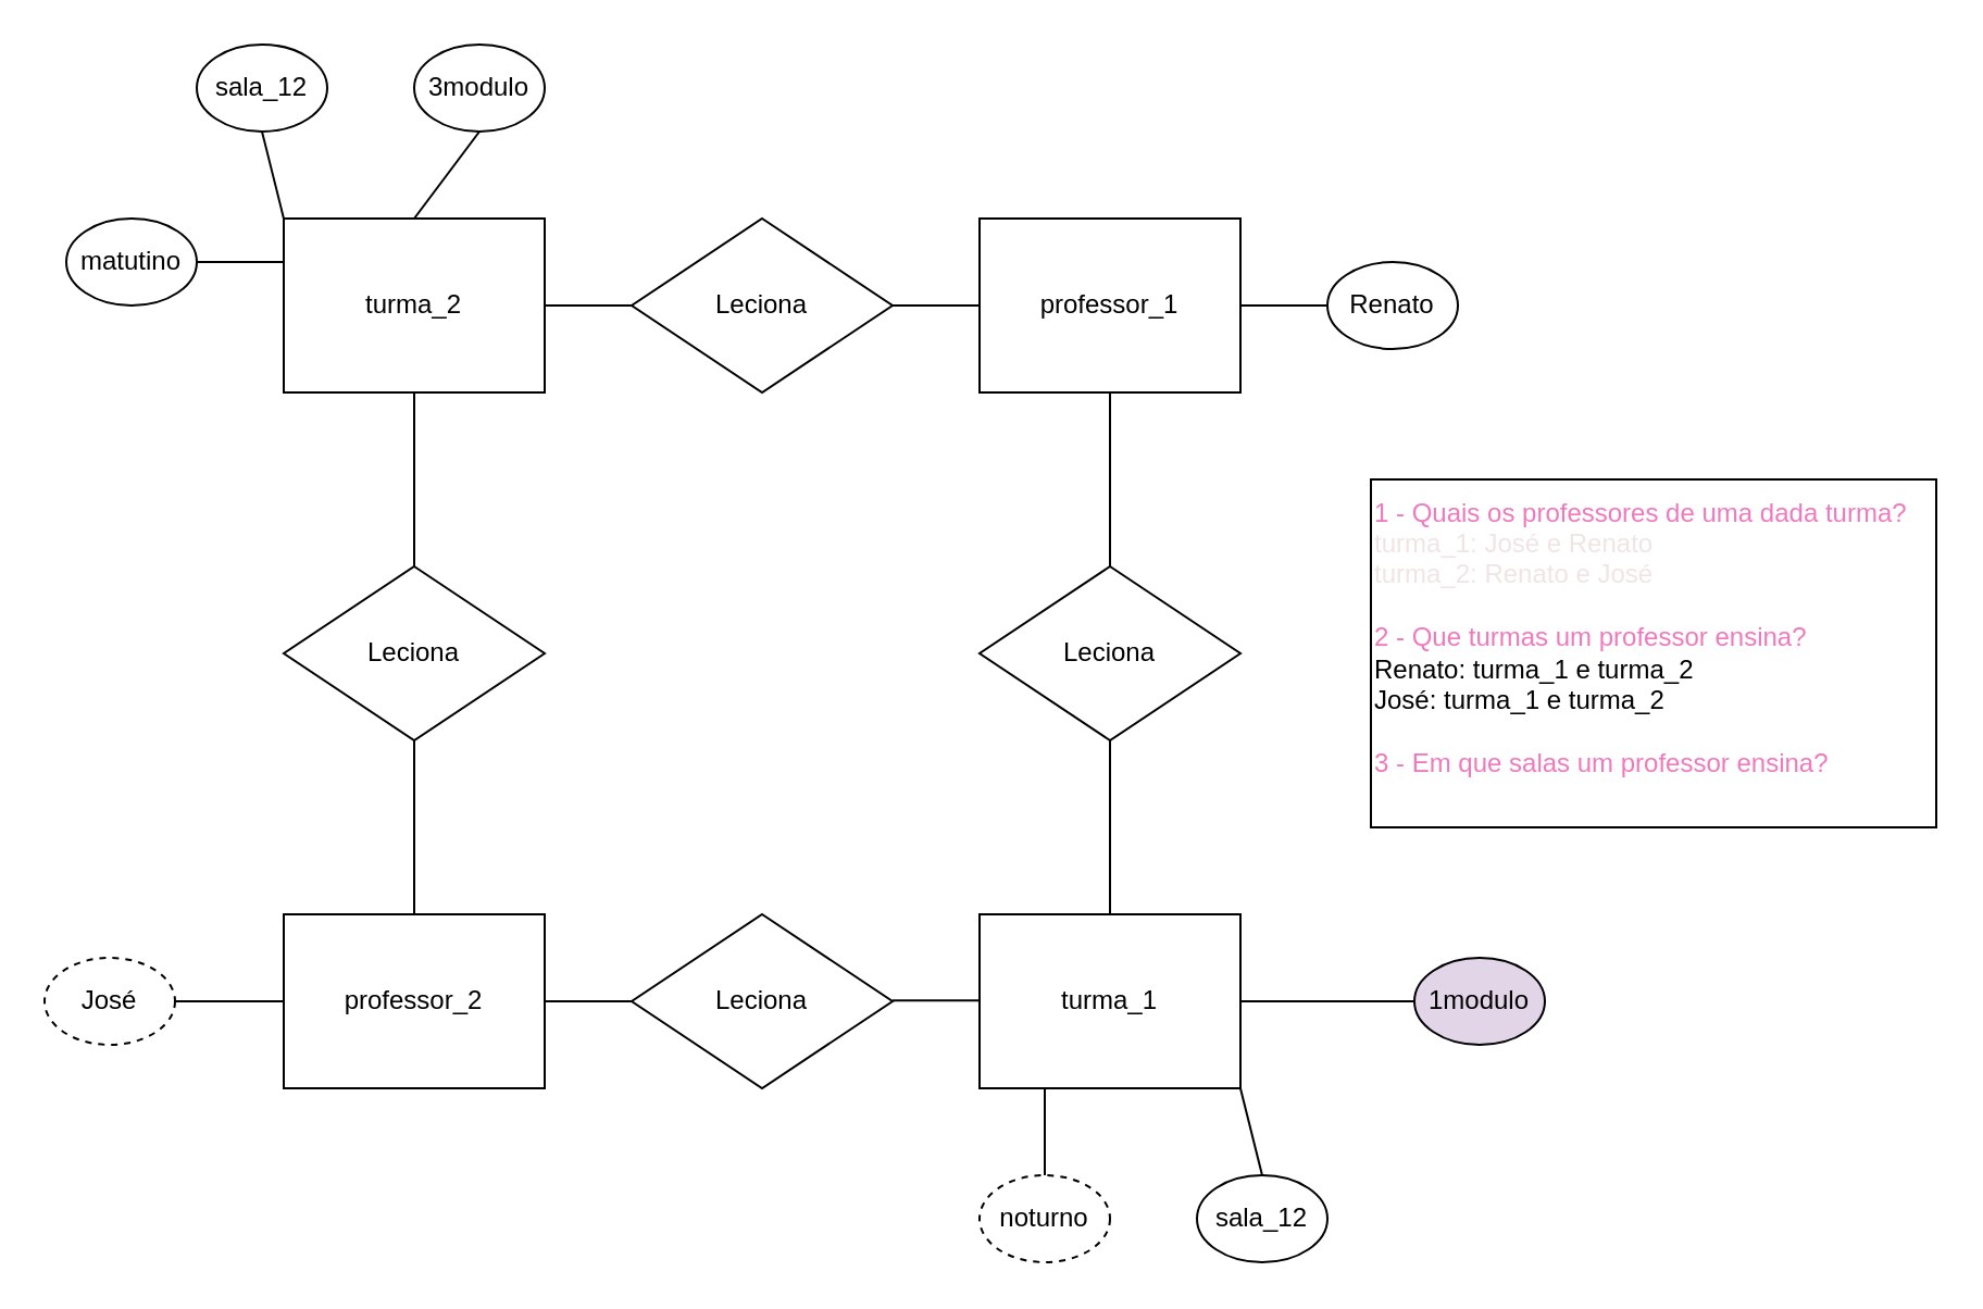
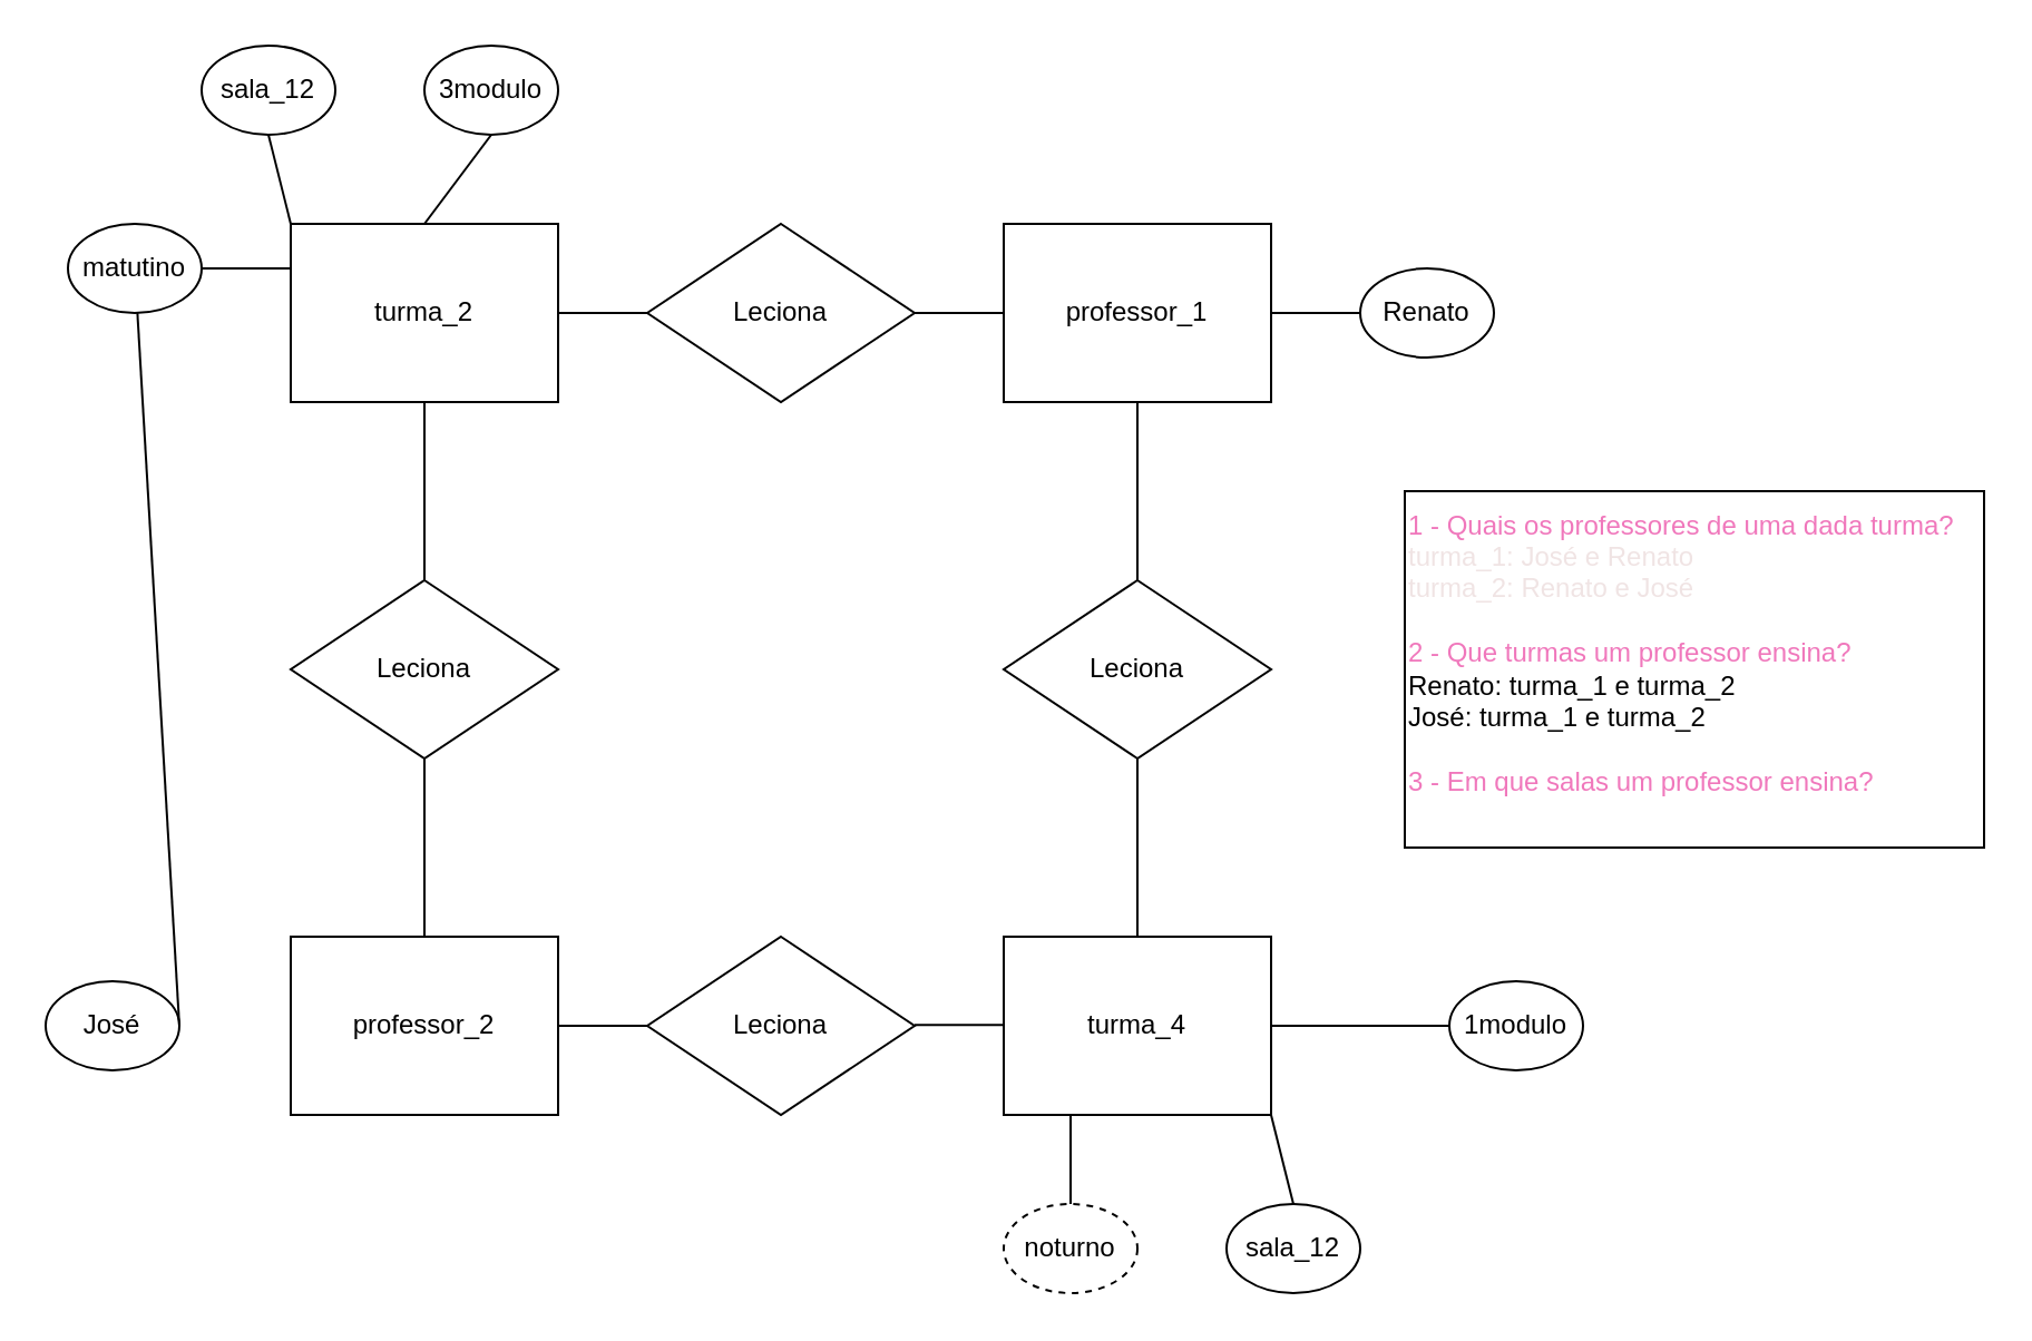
- <mxCell id="10" value="José" style="ellipse;whiteSpace=wrap;html=1;dashed=1;" vertex="1" parent="1"><mxGeometry x="20" y="440" width="60" height="40" as="geometry" /></mxCell>
+ <mxCell id="10" value="José" style="ellipse;whiteSpace=wrap;html=1;" vertex="1" parent="1"><mxGeometry x="20" y="440" width="60" height="40" as="geometry" /></mxCell>
- <mxCell id="12" value="" style="endArrow=none;html=1;rounded=0;exitX=1;exitY=0.5;exitDx=0;exitDy=0;entryX=0;entryY=0.5;entryDx=0;entryDy=0;" edge="1" parent="1" source="10" target="4"><mxGeometry width="50" height="50" relative="1" as="geometry"><mxPoint x="350" y="410" as="sourcePoint" /><mxPoint x="400" y="360" as="targetPoint" /></mxGeometry></mxCell>
+ <mxCell id="12" value="" style="endArrow=none;html=1;rounded=0;exitX=1;exitY=0.5;exitDx=0;exitDy=0;" edge="1" parent="1" source="10" target="18"><mxGeometry width="50" height="50" relative="1" as="geometry"><mxPoint x="350" y="410" as="sourcePoint" /><mxPoint x="400" y="360" as="targetPoint" /></mxGeometry></mxCell>
- <mxCell id="6" value="turma_1" style="rounded=0;whiteSpace=wrap;html=1;" vertex="1" parent="1"><mxGeometry x="450" y="420" width="120" height="80" as="geometry" /></mxCell>
+ <mxCell id="6" value="turma_4" style="rounded=0;whiteSpace=wrap;html=1;" vertex="1" parent="1"><mxGeometry x="450" y="420" width="120" height="80" as="geometry" /></mxCell>
- <mxCell id="13" value="1modulo" style="ellipse;whiteSpace=wrap;html=1;fillColor=#e1d5e7;" vertex="1" parent="1"><mxGeometry x="650" y="440" width="60" height="40" as="geometry" /></mxCell>
+ <mxCell id="13" value="1modulo" style="ellipse;whiteSpace=wrap;html=1;" vertex="1" parent="1"><mxGeometry x="650" y="440" width="60" height="40" as="geometry" /></mxCell>
